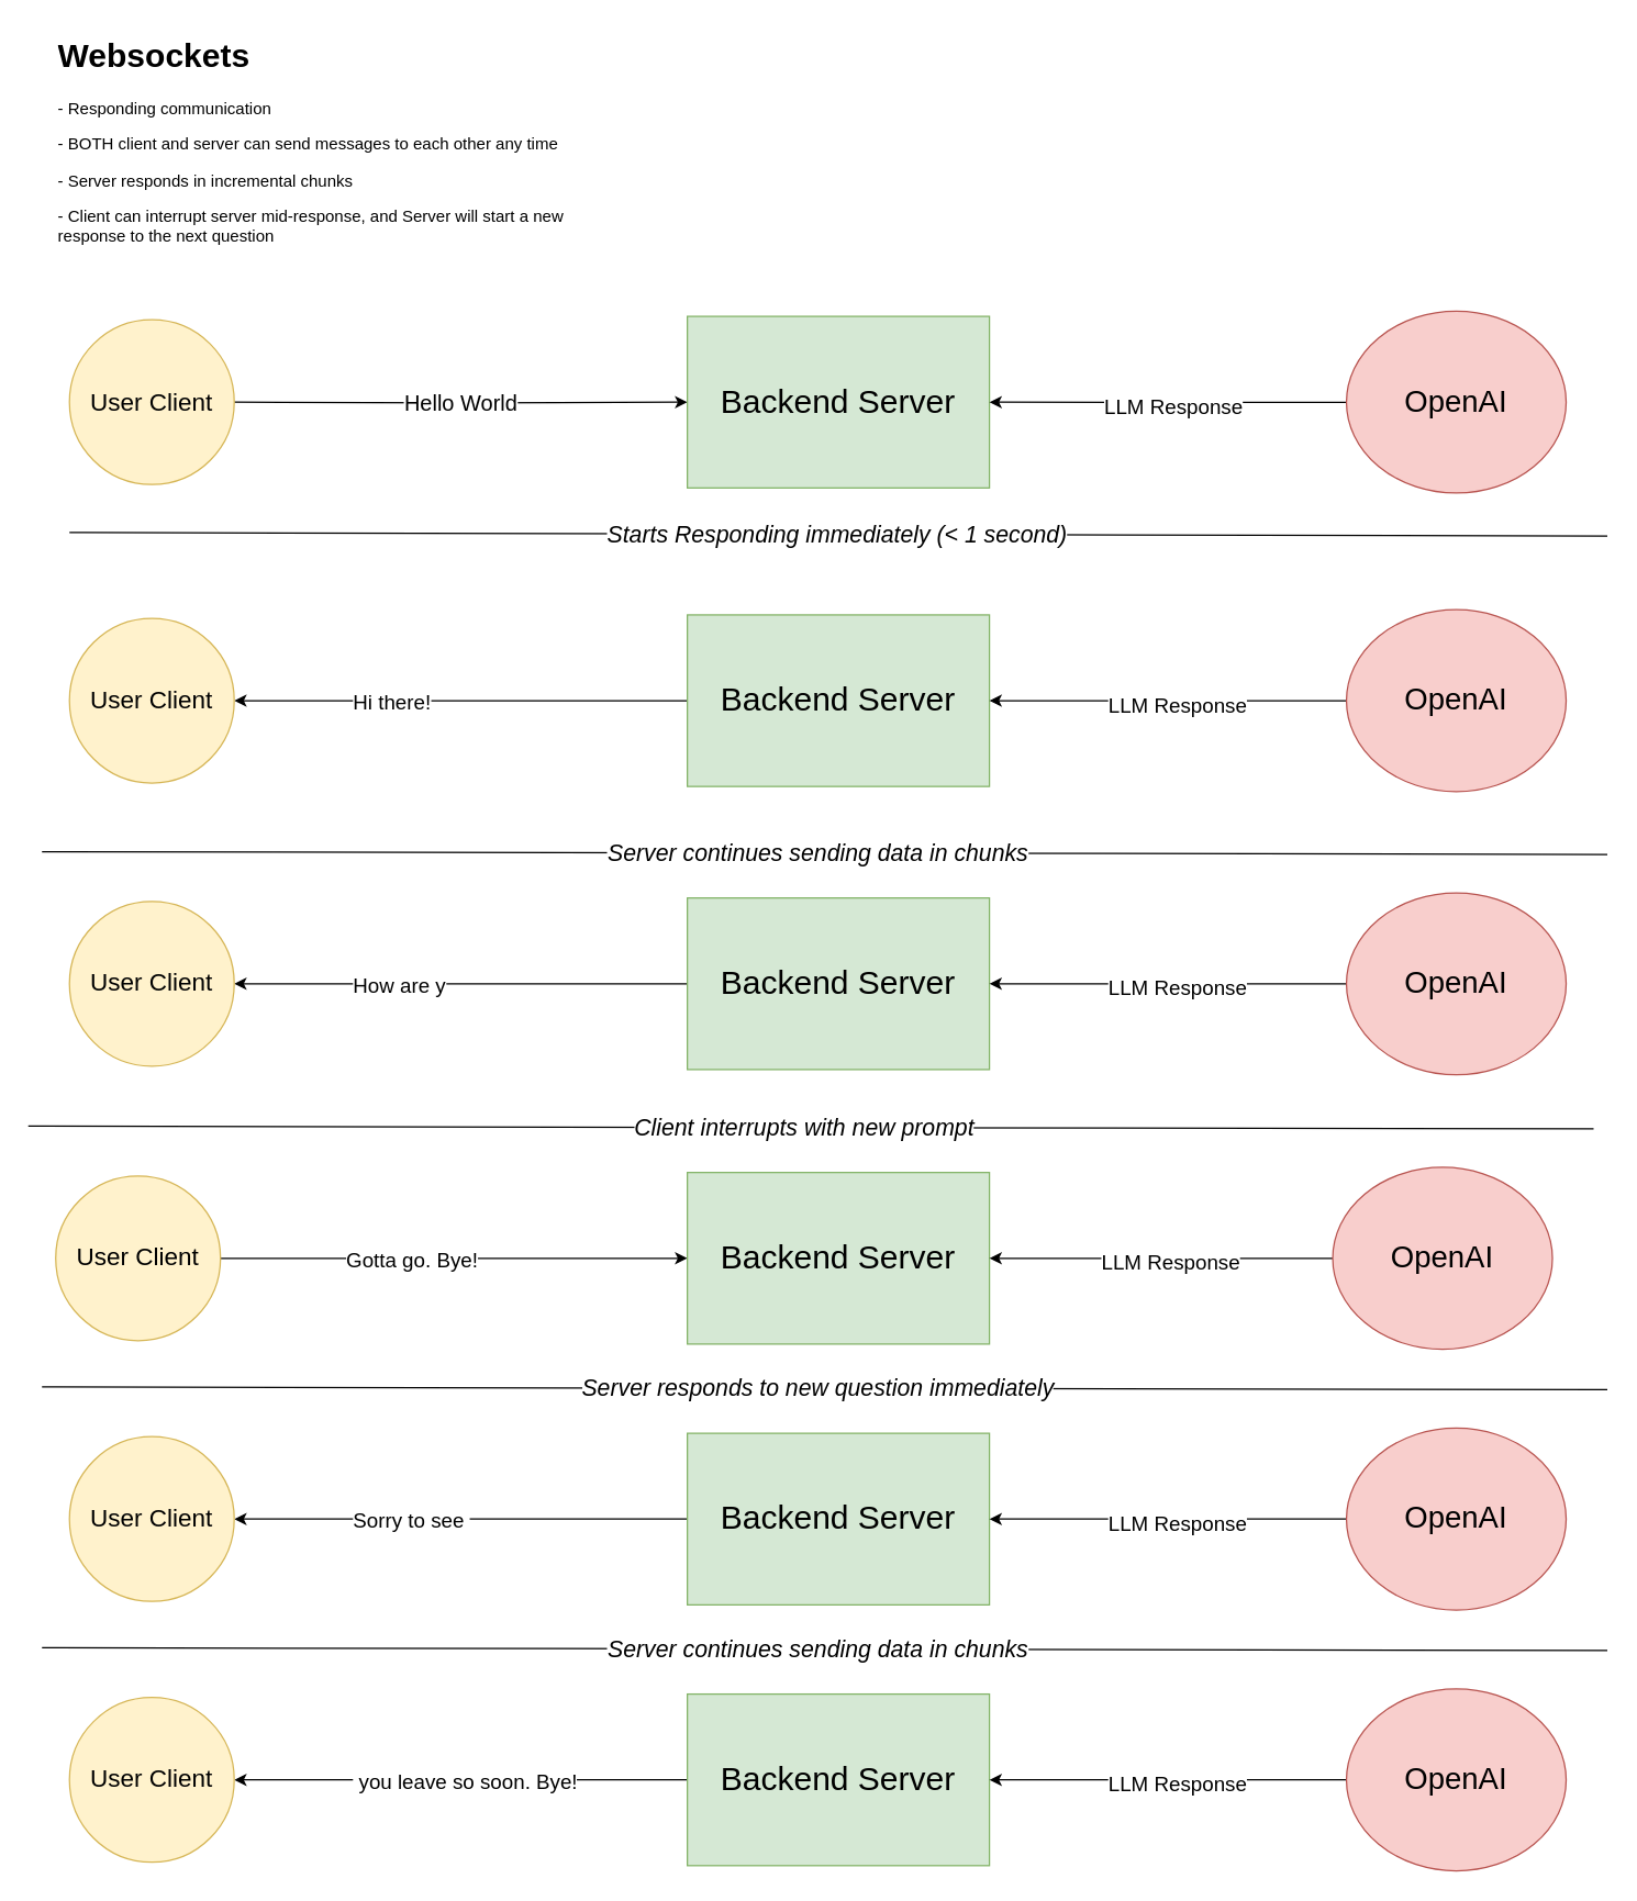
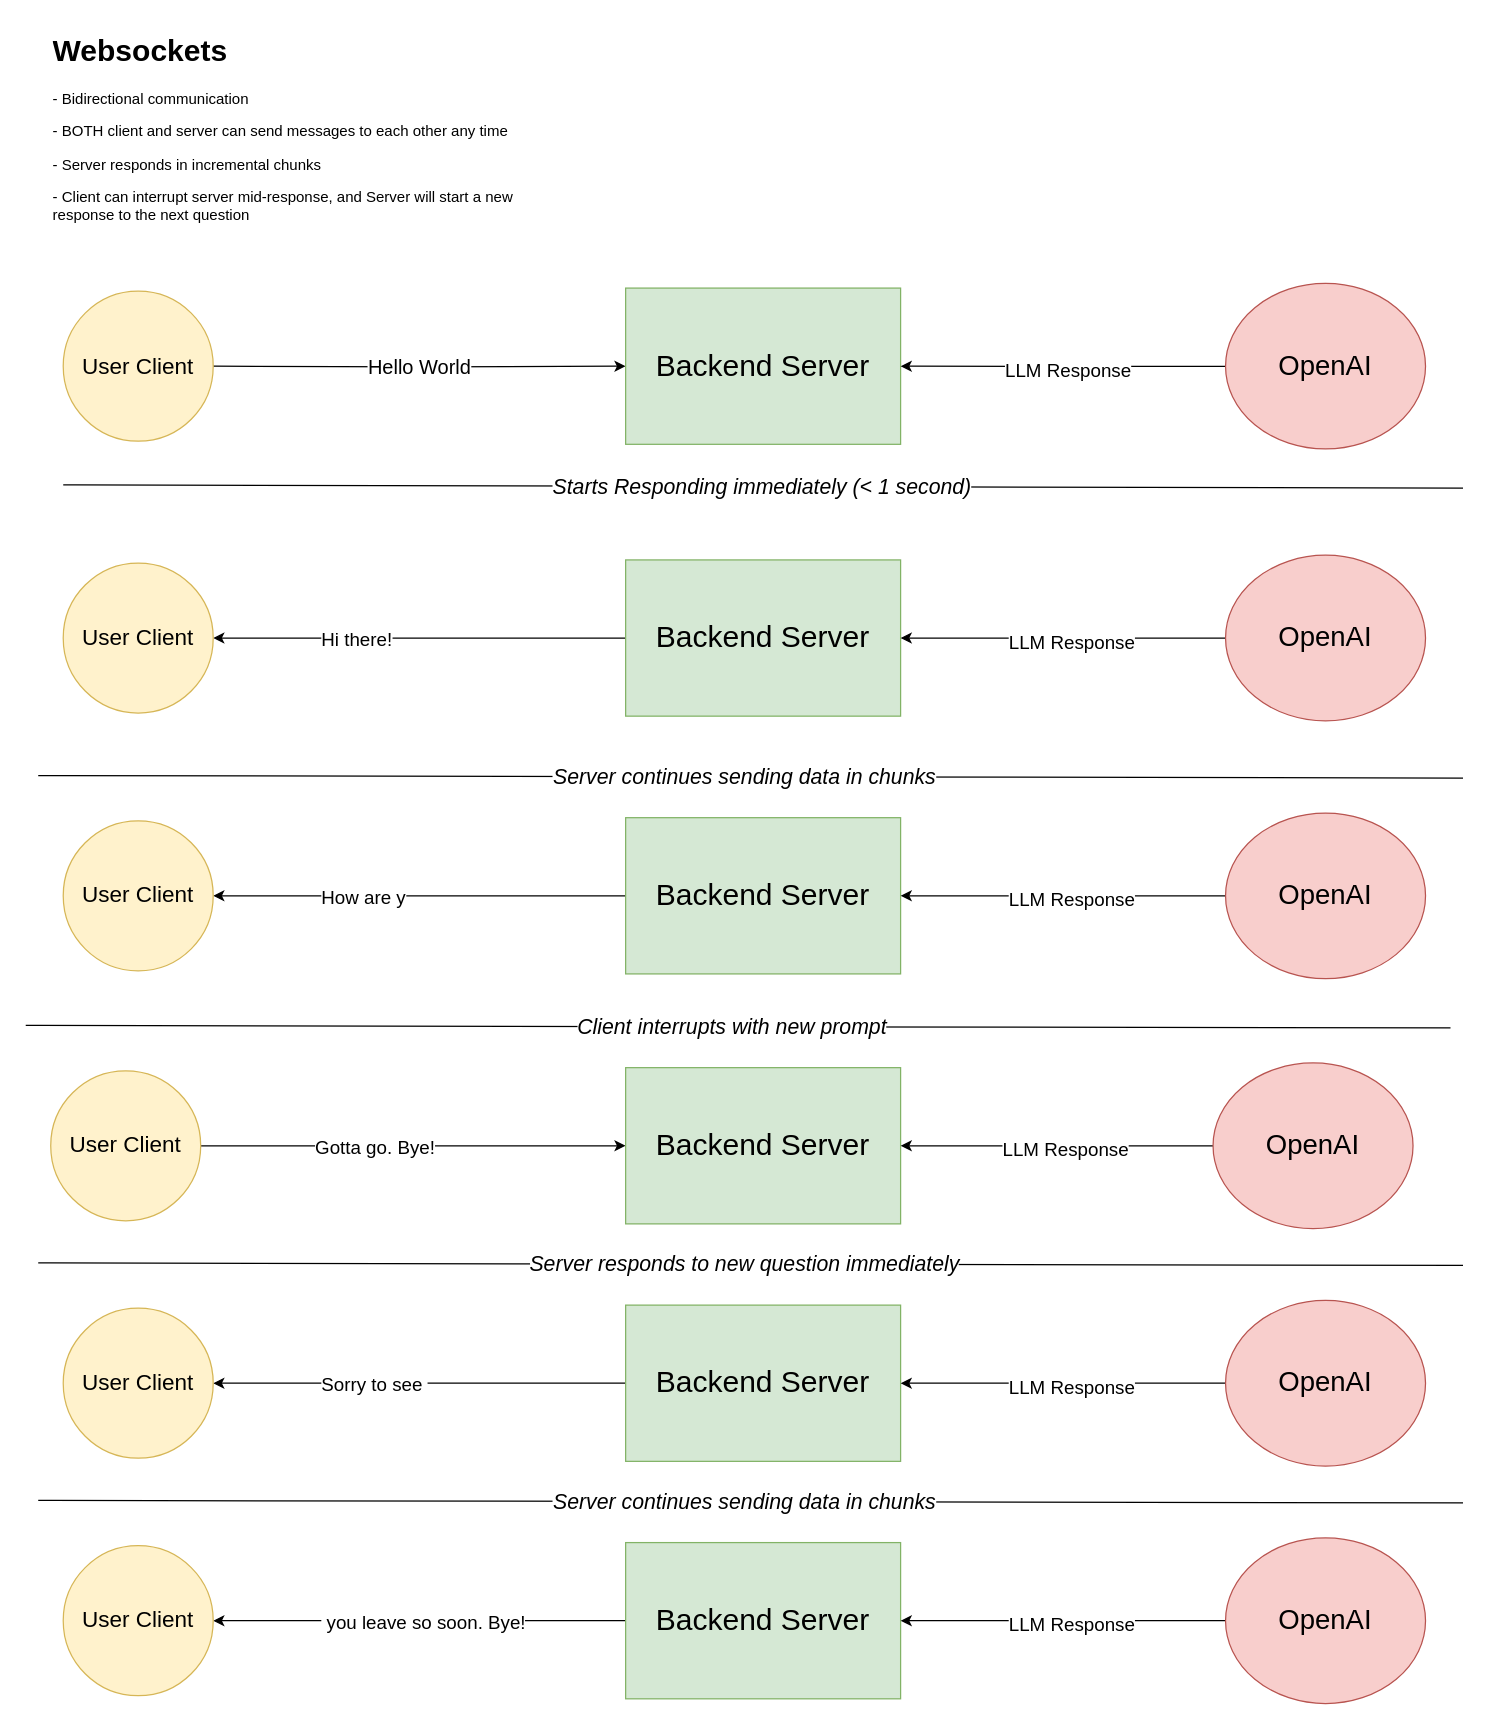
- <mxCell id="45" value="&lt;h1 style=&quot;margin-top: 0px;&quot;&gt;Websockets&lt;/h1&gt;&lt;p&gt;- Responding communication&lt;/p&gt;&lt;p&gt;- BOTH client and server can send messages to each other any time&lt;/p&gt;&lt;p&gt;- Server responds in incremental chunks&lt;/p&gt;&lt;p&gt;- Client can interrupt server mid-response, and Server will start a new response to the next question&lt;/p&gt;" style="text;html=1;whiteSpace=wrap;overflow=hidden;rounded=0;" vertex="1" parent="1"><mxGeometry x="40" y="20" width="400" height="170" as="geometry" /></mxCell>
+ <mxCell id="45" value="&lt;h1 style=&quot;margin-top: 0px;&quot;&gt;Websockets&lt;/h1&gt;&lt;p&gt;- Bidirectional communication&lt;/p&gt;&lt;p&gt;- BOTH client and server can send messages to each other any time&lt;/p&gt;&lt;p&gt;- Server responds in incremental chunks&lt;/p&gt;&lt;p&gt;- Client can interrupt server mid-response, and Server will start a new response to the next question&lt;/p&gt;" style="text;html=1;whiteSpace=wrap;overflow=hidden;rounded=0;" vertex="1" parent="1"><mxGeometry x="40" y="20" width="400" height="170" as="geometry" /></mxCell>
